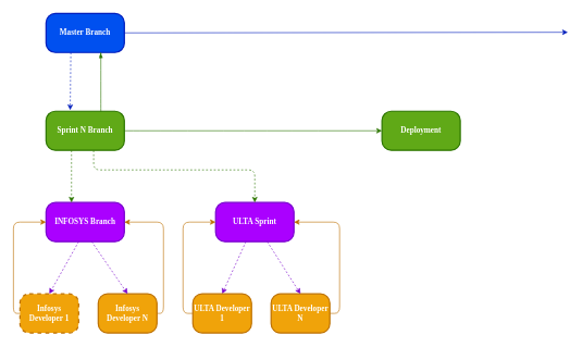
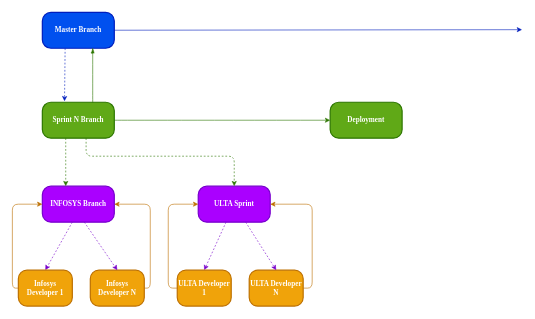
- <mxCell id="11" value="Deployment" parent="1" vertex="1" style="rounded=1;whiteSpace=wrap;html=1;arcSize=24;fillColor=#60a917;strokeColor=#2D7600;shadow=0;comic=0;labelBackgroundColor=none;fontFamily=Verdana;fontSize=12;align=center;fontColor=#ffffff;fontStyle=1;strokeWidth=2;"><mxGeometry x="585" y="170" as="geometry" height="60" width="120" /></mxCell>
+ <mxCell id="11" value="Deployment" parent="1" vertex="1" style="rounded=1;whiteSpace=wrap;html=1;arcSize=24;fillColor=#60a917;strokeColor=#2D7600;shadow=0;comic=0;labelBackgroundColor=none;fontFamily=Verdana;fontSize=12;align=center;fontColor=#ffffff;fontStyle=1;strokeWidth=2;"><mxGeometry as="geometry" height="60" width="120" y="170" x="550" /></mxCell>
- <mxCell id="14" value="Infosys Developer 1" parent="1" vertex="1" style="rounded=1;whiteSpace=wrap;html=1;arcSize=24;fillColor=#f0a30a;strokeColor=#BD7000;shadow=0;comic=0;labelBackgroundColor=none;fontFamily=Verdana;fontSize=12;align=center;fontColor=#ffffff;fontStyle=1;strokeWidth=2;dashed=1;"><mxGeometry as="geometry" height="60" width="90" y="450" x="30" /></mxCell>
+ <mxCell id="14" value="Infosys Developer 1" parent="1" vertex="1" style="rounded=1;whiteSpace=wrap;html=1;arcSize=24;fillColor=#f0a30a;strokeColor=#BD7000;shadow=0;comic=0;labelBackgroundColor=none;fontFamily=Verdana;fontSize=12;align=center;fontColor=#ffffff;fontStyle=1;strokeWidth=2;"><mxGeometry as="geometry" height="60" width="90" y="450" x="30" /></mxCell>
